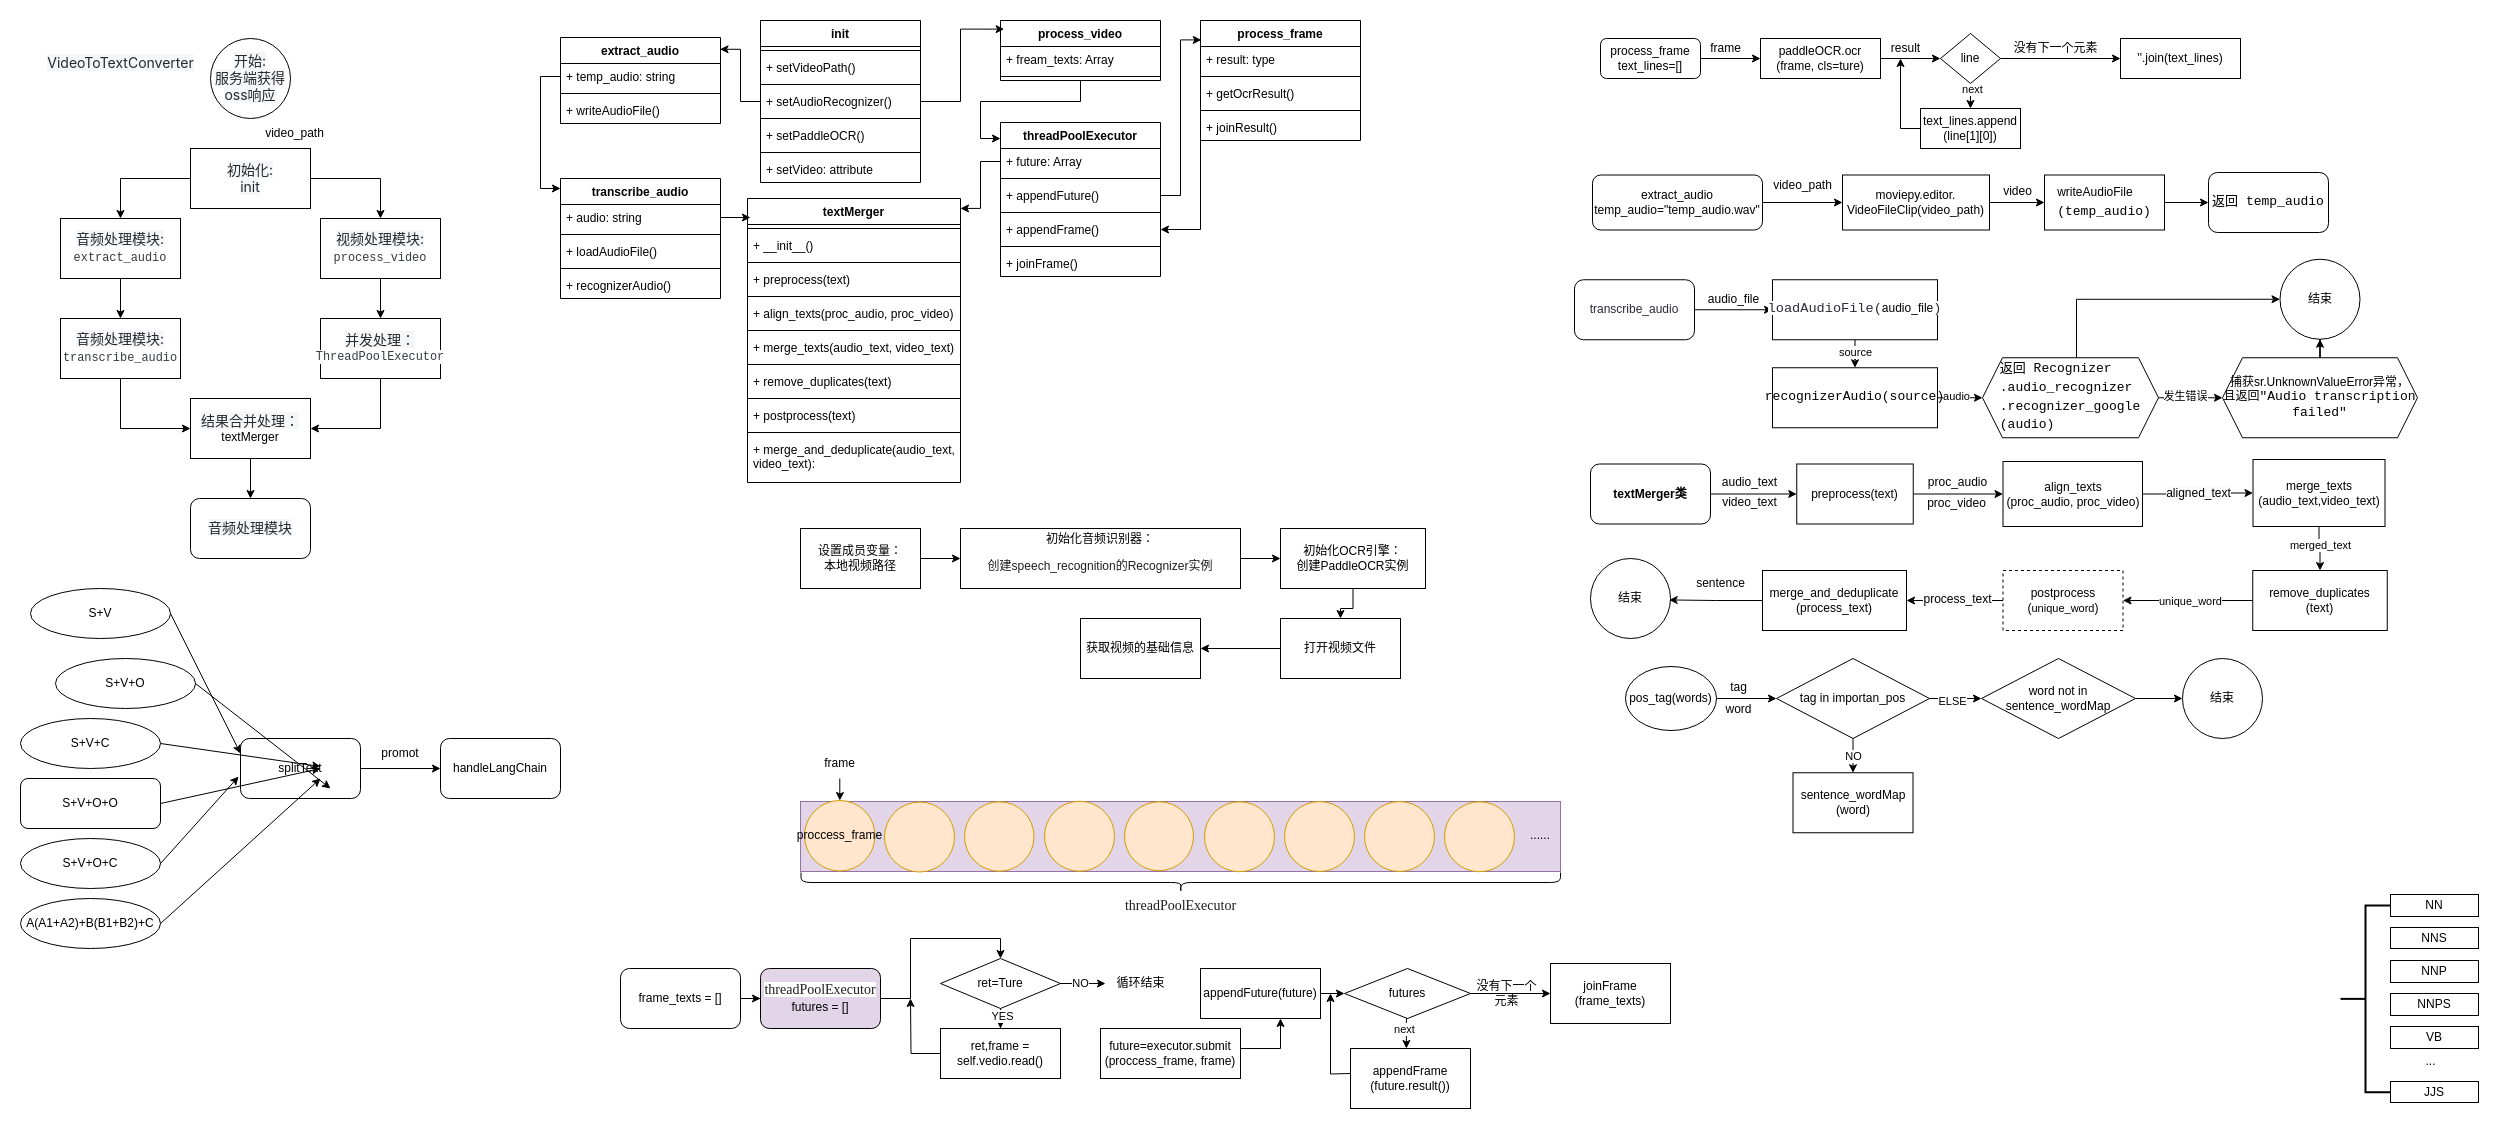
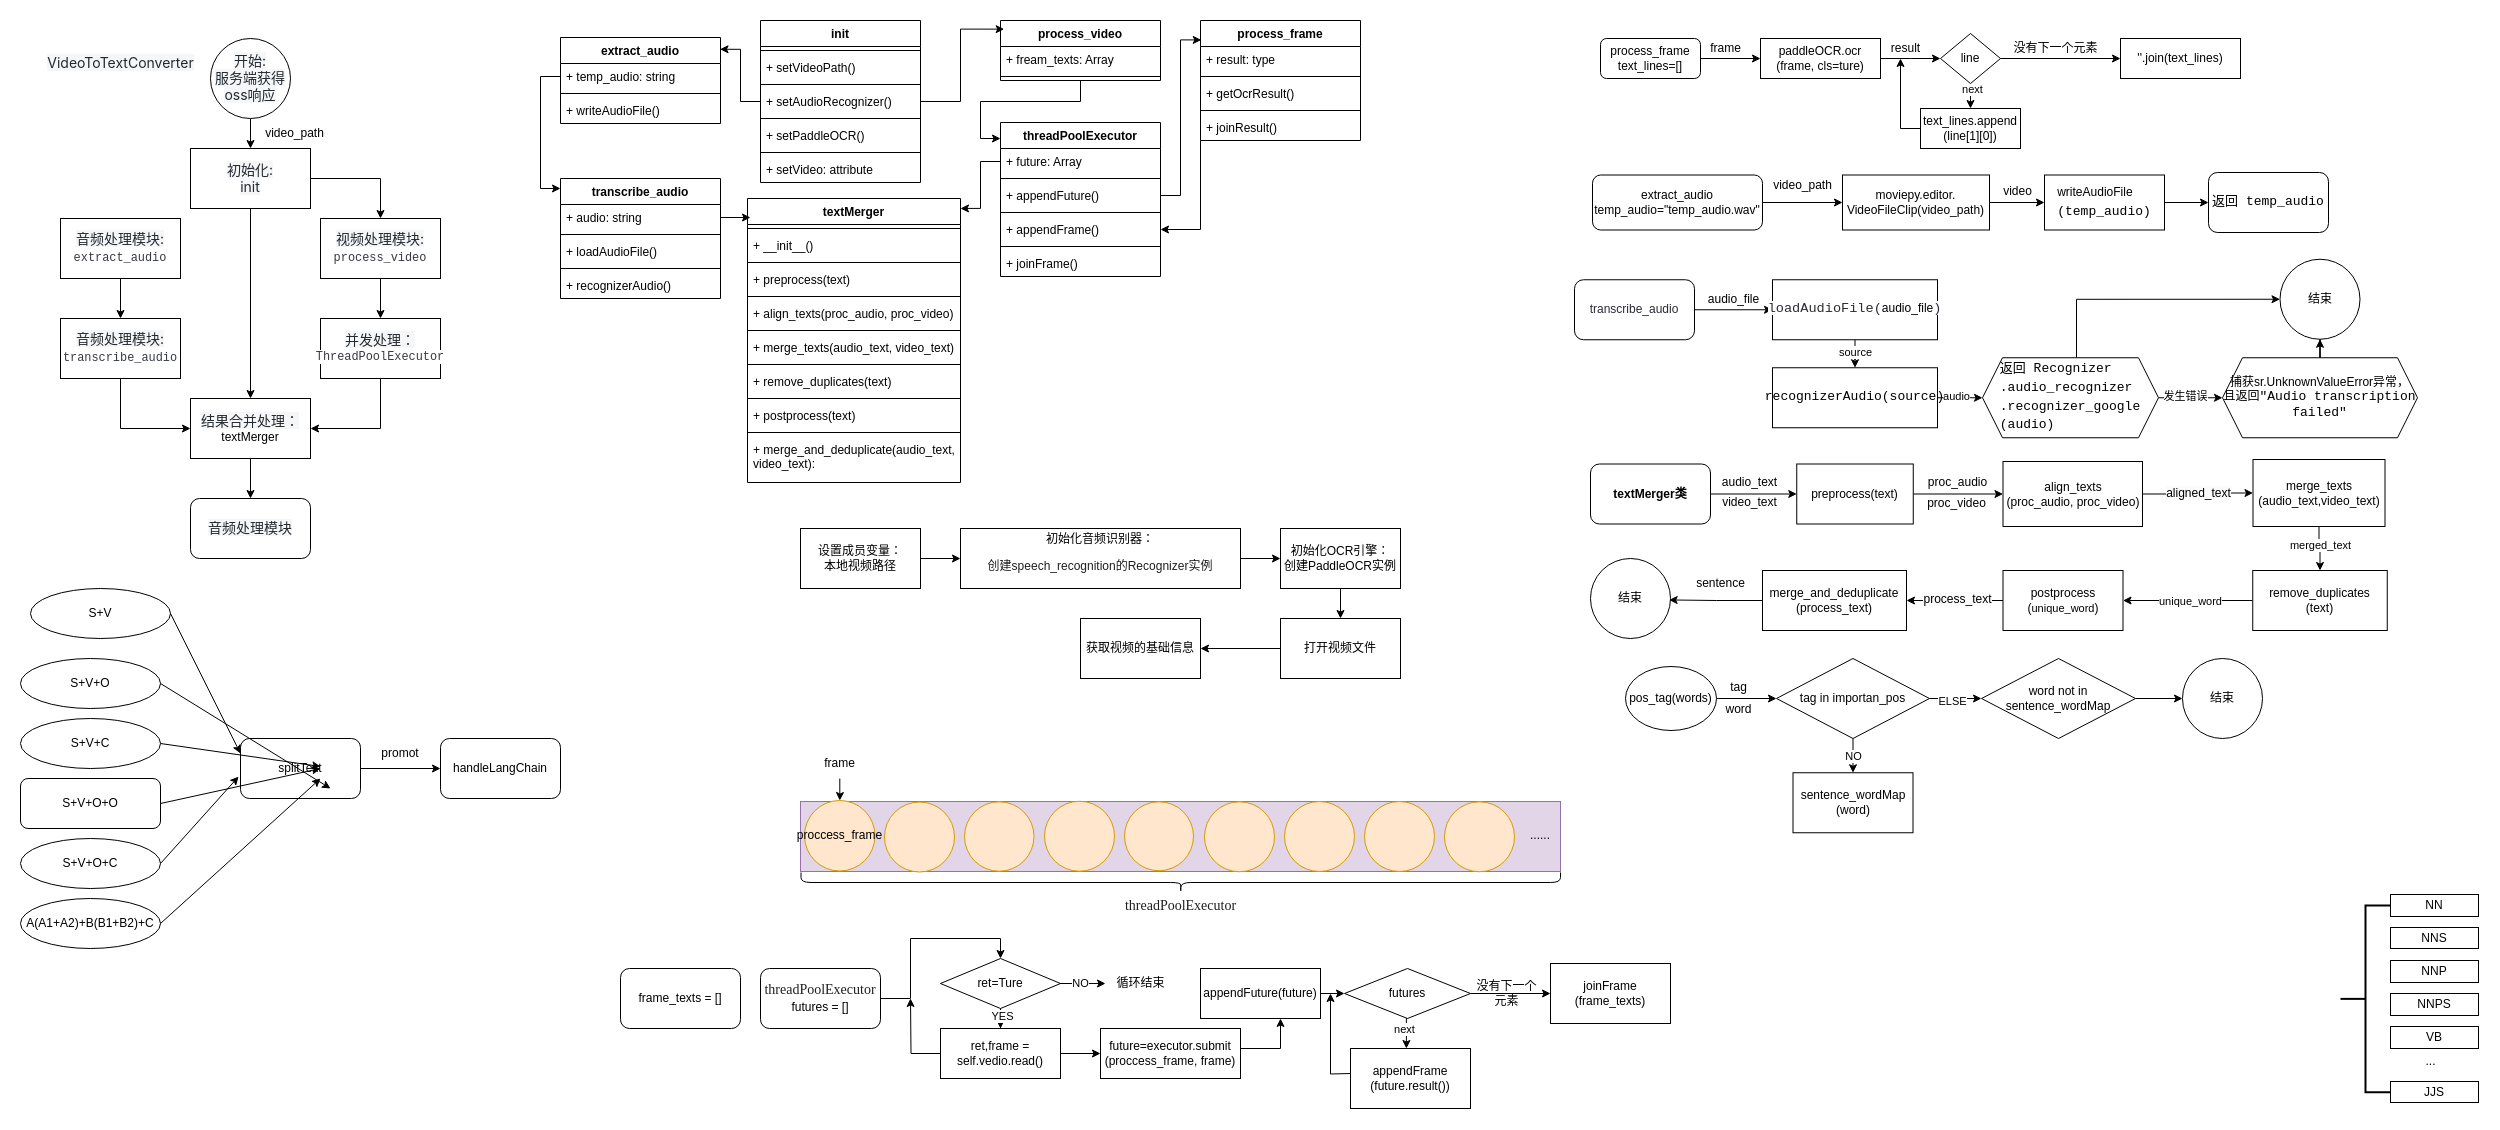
+ <mxCell id="2" style="edgeStyle=orthogonalEdgeStyle;rounded=0;orthogonalLoop=1;jettySize=auto;html=1;" parent="1" source="3" target="9" edge="1"><mxGeometry relative="1" as="geometry" /></mxCell>
- <mxCell id="8" style="edgeStyle=orthogonalEdgeStyle;rounded=0;orthogonalLoop=1;jettySize=auto;html=1;entryX=0.5;entryY=0;entryDx=0;entryDy=0;" parent="1" source="9" target="6" edge="1"><mxGeometry relative="1" as="geometry" /></mxCell>
+ <mxCell id="8" style="edgeStyle=orthogonalEdgeStyle;rounded=0;orthogonalLoop=1;jettySize=auto;html=1;" parent="1" source="9" target="15" edge="1"><mxGeometry relative="1" as="geometry" /></mxCell>
- <mxCell id="102" value="初始化OCR引擎：&lt;div&gt;创建PaddleOCR实例&lt;/div&gt;" style="rounded=0;whiteSpace=wrap;html=1;" parent="1" vertex="1"><mxGeometry x="1280" y="528" width="145" height="60" as="geometry" /></mxCell>
+ <mxCell id="102" value="初始化OCR引擎：&lt;div&gt;创建PaddleOCR实例&lt;/div&gt;" style="rounded=0;whiteSpace=wrap;html=1;" parent="1" vertex="1"><mxGeometry x="1280" y="528" width="120" height="60" as="geometry" /></mxCell>
- <mxCell id="202" value="&lt;span style=&quot;text-align: left;&quot;&gt;postprocess&lt;br&gt;(&lt;/span&gt;&lt;span style=&quot;font-size: 11px; text-wrap-mode: nowrap; background-color: rgb(255, 255, 255);&quot;&gt;unique_word&lt;/span&gt;&lt;span style=&quot;text-align: left;&quot;&gt;)&lt;/span&gt;" style="whiteSpace=wrap;html=1;dashed=1;" vertex="1" parent="1"><mxGeometry x="2002.5" y="570" width="120" height="60" as="geometry" /></mxCell>
+ <mxCell id="202" value="&lt;span style=&quot;text-align: left;&quot;&gt;postprocess&lt;br&gt;(&lt;/span&gt;&lt;span style=&quot;font-size: 11px; text-wrap-mode: nowrap; background-color: rgb(255, 255, 255);&quot;&gt;unique_word&lt;/span&gt;&lt;span style=&quot;text-align: left;&quot;&gt;)&lt;/span&gt;" style="whiteSpace=wrap;html=1;" vertex="1" parent="1"><mxGeometry x="2002.5" y="570" width="120" height="60" as="geometry" /></mxCell>
- <mxCell id="21" value="S+V+O" style="ellipse;whiteSpace=wrap;html=1;" parent="1" vertex="1"><mxGeometry x="55" y="658" width="140" height="50" as="geometry" /></mxCell>
+ <mxCell id="21" value="S+V+O" style="ellipse;whiteSpace=wrap;html=1;" parent="1" vertex="1"><mxGeometry x="20" y="658" width="140" height="50" as="geometry" /></mxCell>
- <mxCell id="132" style="edgeStyle=orthogonalEdgeStyle;rounded=0;orthogonalLoop=1;jettySize=auto;html=1;entryX=0;entryY=0.5;entryDx=0;entryDy=0;" parent="1" source="133" target="116" edge="1"><mxGeometry relative="1" as="geometry" /></mxCell>
- <mxCell id="116" value="&lt;span style=&quot;color: rgb(31, 31, 31); font-family: 宋体; font-size: 14px; text-wrap: nowrap; background-color: rgb(255, 255, 255);&quot;&gt;threadPoolExecutor&lt;br&gt;&lt;/span&gt;futures = []&lt;span style=&quot;color: rgb(31, 31, 31); font-family: 宋体; font-size: 14px; text-wrap: nowrap; background-color: rgb(255, 255, 255);&quot;&gt;&lt;br&gt;&lt;/span&gt;" style="rounded=1;whiteSpace=wrap;html=1;fillColor=#e1d5e7;" parent="1" vertex="1"><mxGeometry x="760" y="968" width="120" height="60" as="geometry" /></mxCell>
+ <mxCell id="116" value="&lt;span style=&quot;color: rgb(31, 31, 31); font-family: 宋体; font-size: 14px; text-wrap: nowrap; background-color: rgb(255, 255, 255);&quot;&gt;threadPoolExecutor&lt;br&gt;&lt;/span&gt;futures = []&lt;span style=&quot;color: rgb(31, 31, 31); font-family: 宋体; font-size: 14px; text-wrap: nowrap; background-color: rgb(255, 255, 255);&quot;&gt;&lt;br&gt;&lt;/span&gt;" style="rounded=1;whiteSpace=wrap;html=1;" parent="1" vertex="1"><mxGeometry x="760" y="968" width="120" height="60" as="geometry" /></mxCell>
+ <mxCell id="122" style="edgeStyle=orthogonalEdgeStyle;rounded=0;orthogonalLoop=1;jettySize=auto;html=1;" parent="1" source="124" target="127" edge="1"><mxGeometry relative="1" as="geometry"><mxPoint x="920" y="1198" as="targetPoint" /></mxGeometry></mxCell>
